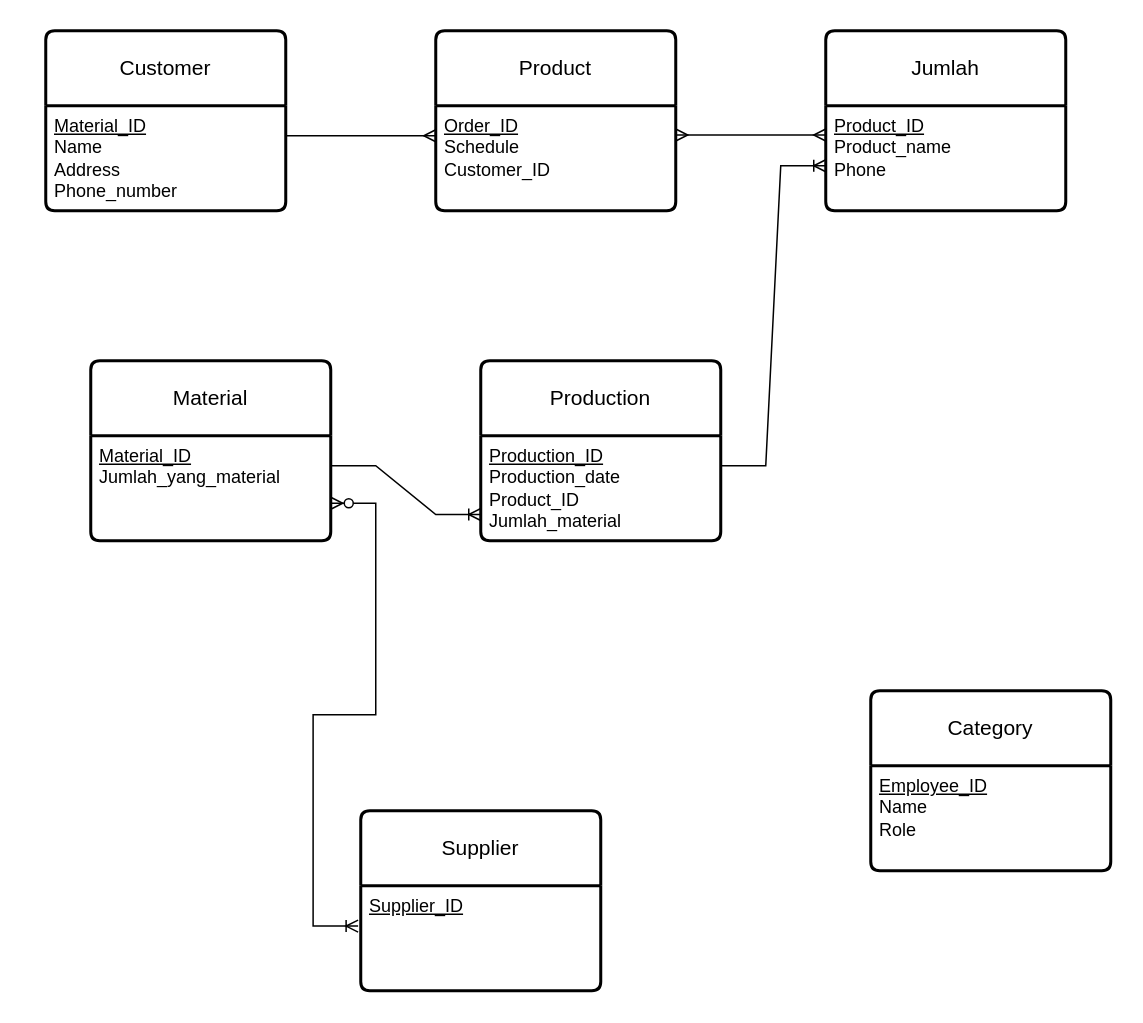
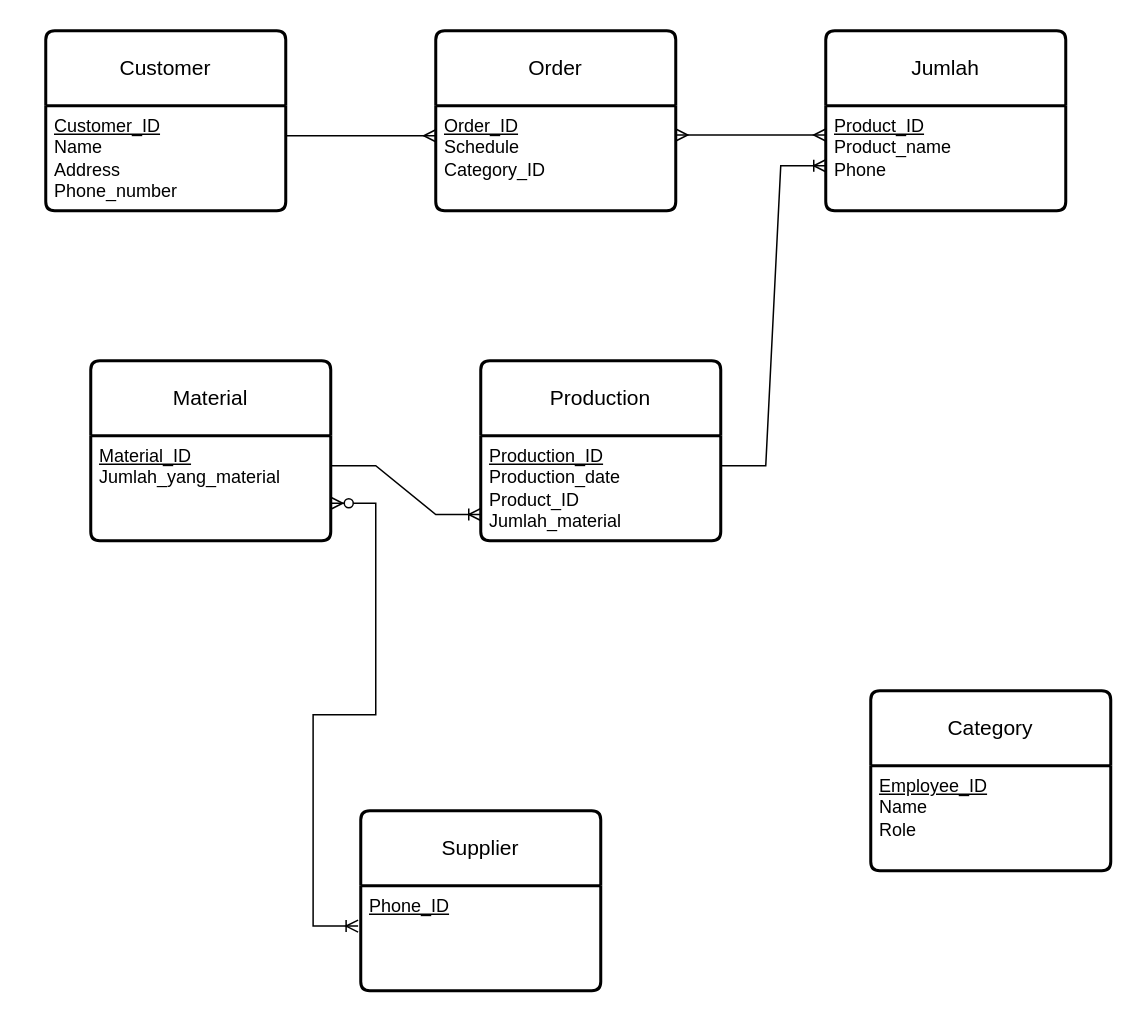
- <mxCell id="6" value="Product" style="swimlane;childLayout=stackLayout;horizontal=1;startSize=50;horizontalStack=0;rounded=1;fontSize=14;fontStyle=0;strokeWidth=2;resizeParent=0;resizeLast=1;shadow=0;dashed=0;align=center;arcSize=4;whiteSpace=wrap;html=1;" vertex="1" parent="1"><mxGeometry x="290" y="20" width="160" height="120" as="geometry" /></mxCell>
+ <mxCell id="6" value="Order" style="swimlane;childLayout=stackLayout;horizontal=1;startSize=50;horizontalStack=0;rounded=1;fontSize=14;fontStyle=0;strokeWidth=2;resizeParent=0;resizeLast=1;shadow=0;dashed=0;align=center;arcSize=4;whiteSpace=wrap;html=1;" vertex="1" parent="1"><mxGeometry x="290" y="20" width="160" height="120" as="geometry" /></mxCell>
- <mxCell id="7" value="&lt;div&gt;&lt;u&gt;Order_ID&lt;/u&gt;&lt;/div&gt;Schedule&lt;div&gt;Customer_ID&lt;/div&gt;&lt;div&gt;&lt;div&gt;&lt;div&gt;&lt;br&gt;&lt;/div&gt;&lt;/div&gt;&lt;/div&gt;" style="align=left;strokeColor=none;fillColor=none;spacingLeft=4;fontSize=12;verticalAlign=top;resizable=0;rotatable=0;part=1;html=1;" vertex="1" parent="6"><mxGeometry y="50" width="160" height="70" as="geometry" /></mxCell>
+ <mxCell id="7" value="&lt;div&gt;&lt;u&gt;Order_ID&lt;/u&gt;&lt;/div&gt;Schedule&lt;div&gt;Category_ID&lt;/div&gt;&lt;div&gt;&lt;div&gt;&lt;div&gt;&lt;br&gt;&lt;/div&gt;&lt;/div&gt;&lt;/div&gt;" style="align=left;strokeColor=none;fillColor=none;spacingLeft=4;fontSize=12;verticalAlign=top;resizable=0;rotatable=0;part=1;html=1;" vertex="1" parent="6"><mxGeometry y="50" width="160" height="70" as="geometry" /></mxCell>
- <mxCell id="5" value="&lt;div&gt;&lt;span style=&quot;background-color: initial;&quot;&gt;&lt;u&gt;Material_ID&lt;/u&gt;&lt;/span&gt;&lt;/div&gt;&lt;span style=&quot;background-color: initial;&quot;&gt;Name&lt;/span&gt;&lt;div&gt;Address&lt;/div&gt;&lt;div&gt;Phone_number&lt;/div&gt;" style="align=left;strokeColor=none;fillColor=none;spacingLeft=4;fontSize=12;verticalAlign=top;resizable=0;rotatable=0;part=1;html=1;" vertex="1" parent="4"><mxGeometry y="50" width="160" height="70" as="geometry" /></mxCell>
+ <mxCell id="5" value="&lt;div&gt;&lt;span style=&quot;background-color: initial;&quot;&gt;&lt;u&gt;Customer_ID&lt;/u&gt;&lt;/span&gt;&lt;/div&gt;&lt;span style=&quot;background-color: initial;&quot;&gt;Name&lt;/span&gt;&lt;div&gt;Address&lt;/div&gt;&lt;div&gt;Phone_number&lt;/div&gt;" style="align=left;strokeColor=none;fillColor=none;spacingLeft=4;fontSize=12;verticalAlign=top;resizable=0;rotatable=0;part=1;html=1;" vertex="1" parent="4"><mxGeometry y="50" width="160" height="70" as="geometry" /></mxCell>
- <mxCell id="17" value="&lt;div&gt;&lt;u&gt;Supplier_ID&lt;/u&gt;&lt;/div&gt;" style="align=left;strokeColor=none;fillColor=none;spacingLeft=4;fontSize=12;verticalAlign=top;resizable=0;rotatable=0;part=1;html=1;" vertex="1" parent="16"><mxGeometry y="50" width="160" height="70" as="geometry" /></mxCell>
+ <mxCell id="17" value="&lt;div&gt;&lt;u&gt;Phone_ID&lt;/u&gt;&lt;/div&gt;" style="align=left;strokeColor=none;fillColor=none;spacingLeft=4;fontSize=12;verticalAlign=top;resizable=0;rotatable=0;part=1;html=1;" vertex="1" parent="16"><mxGeometry y="50" width="160" height="70" as="geometry" /></mxCell>
